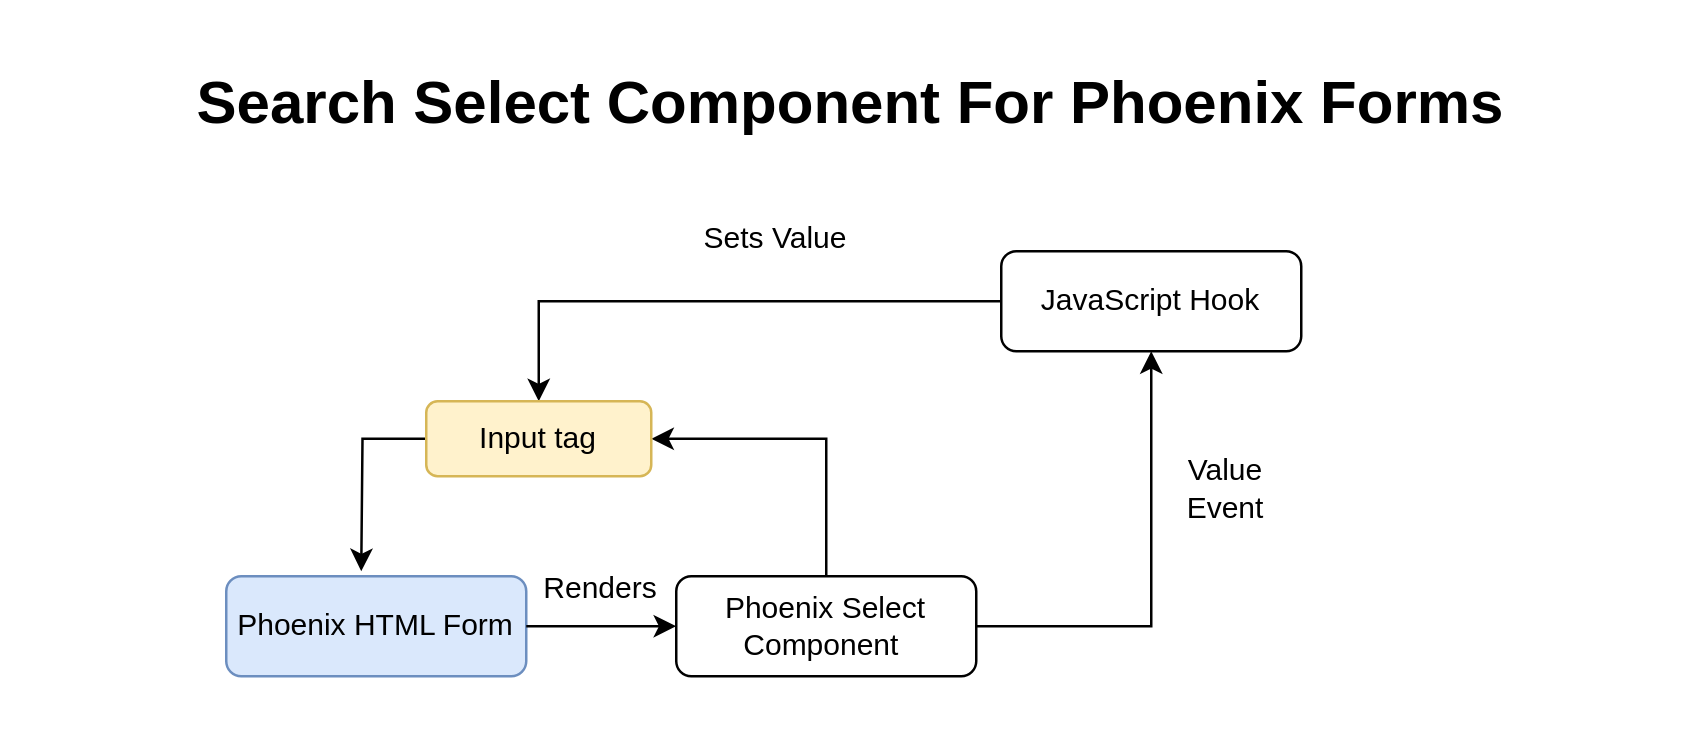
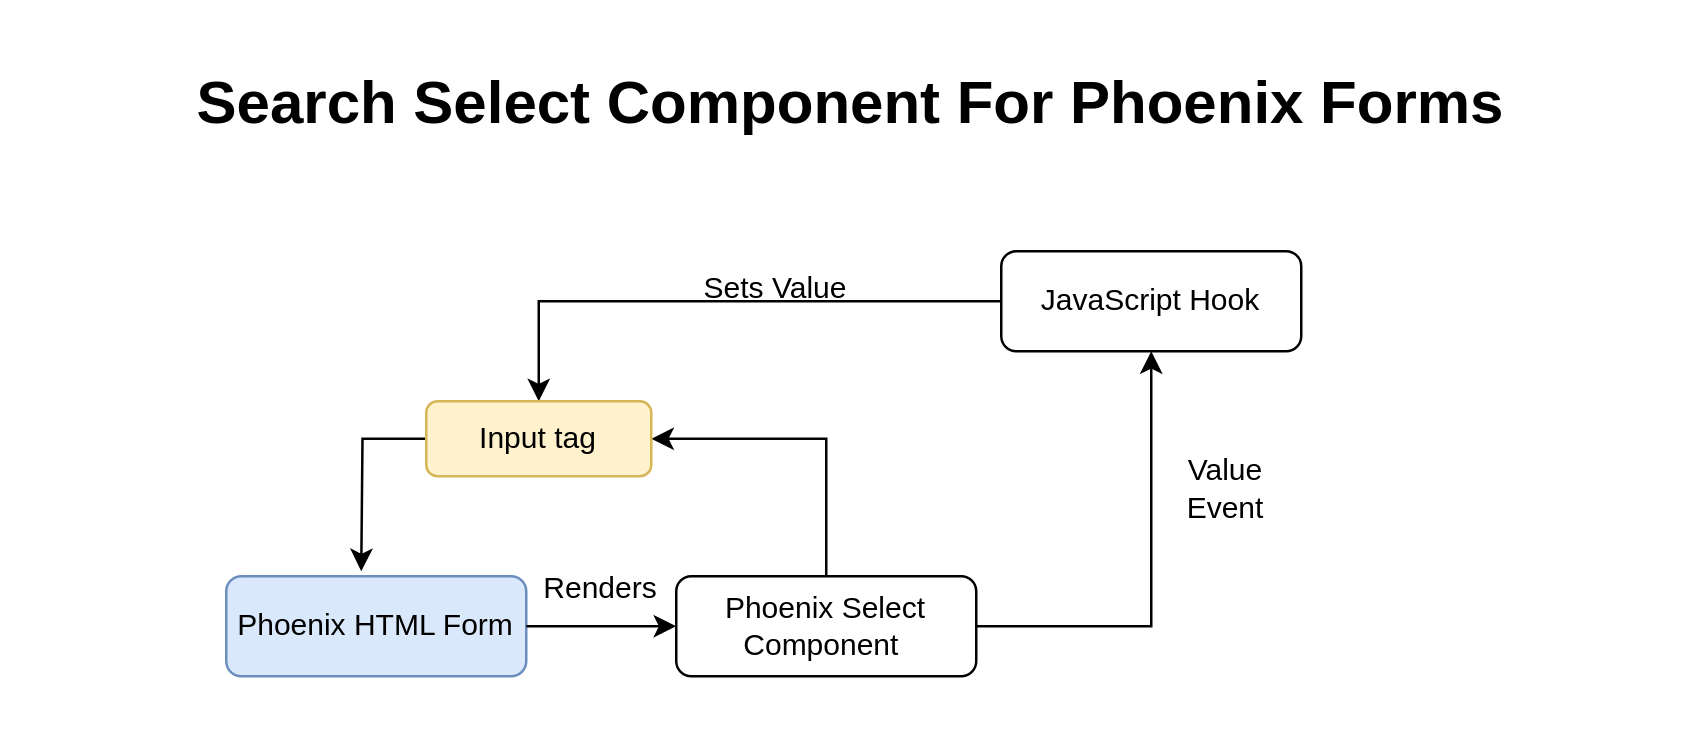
- <mxCell id="14" value="Sets Value" style="text;html=1;align=center;verticalAlign=middle;whiteSpace=wrap;rounded=0;" parent="1" vertex="1"><mxGeometry x="280" y="80" width="60" height="30" as="geometry" /></mxCell>
+ <mxCell id="14" value="Sets Value" style="text;html=1;align=center;verticalAlign=middle;whiteSpace=wrap;rounded=0;" parent="1" vertex="1"><mxGeometry x="280" y="100" width="60" height="30" as="geometry" /></mxCell>
